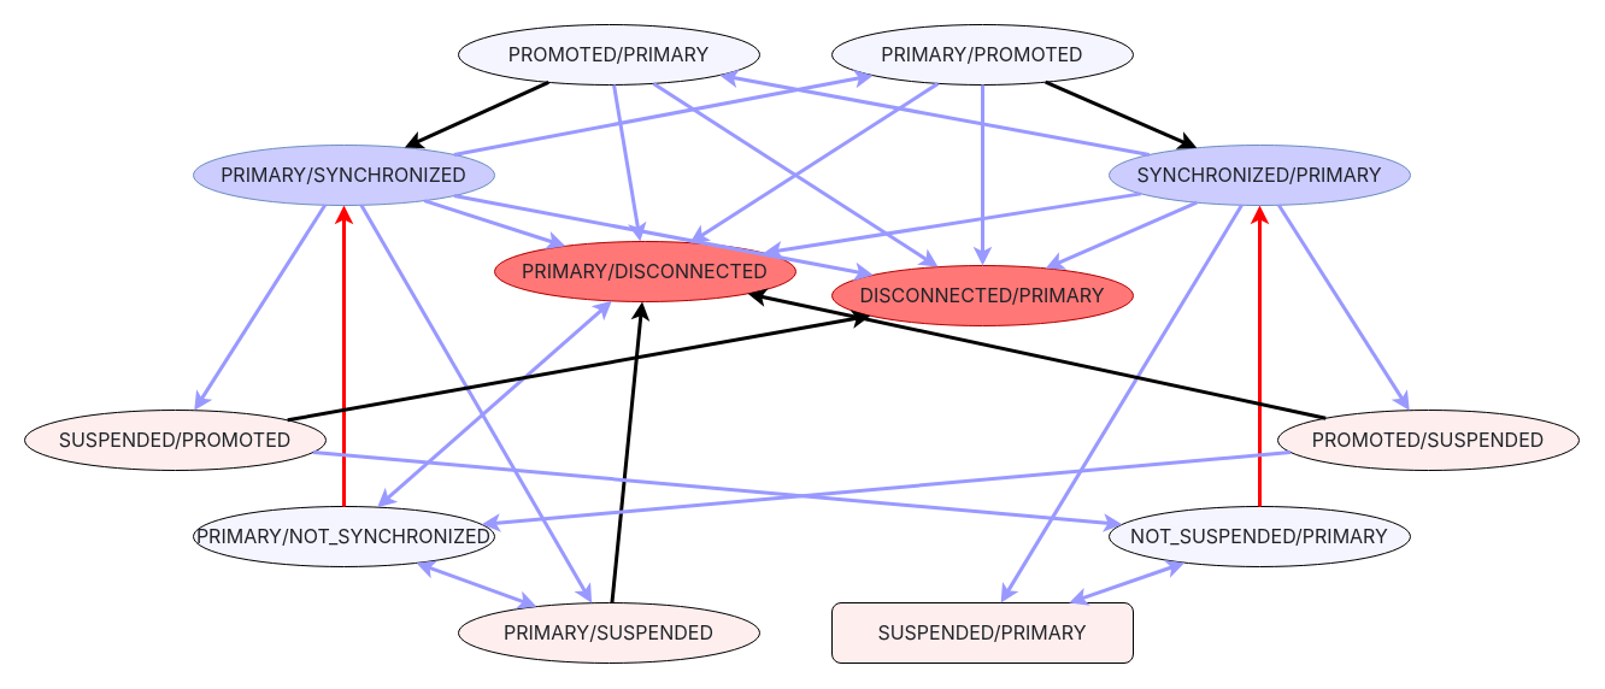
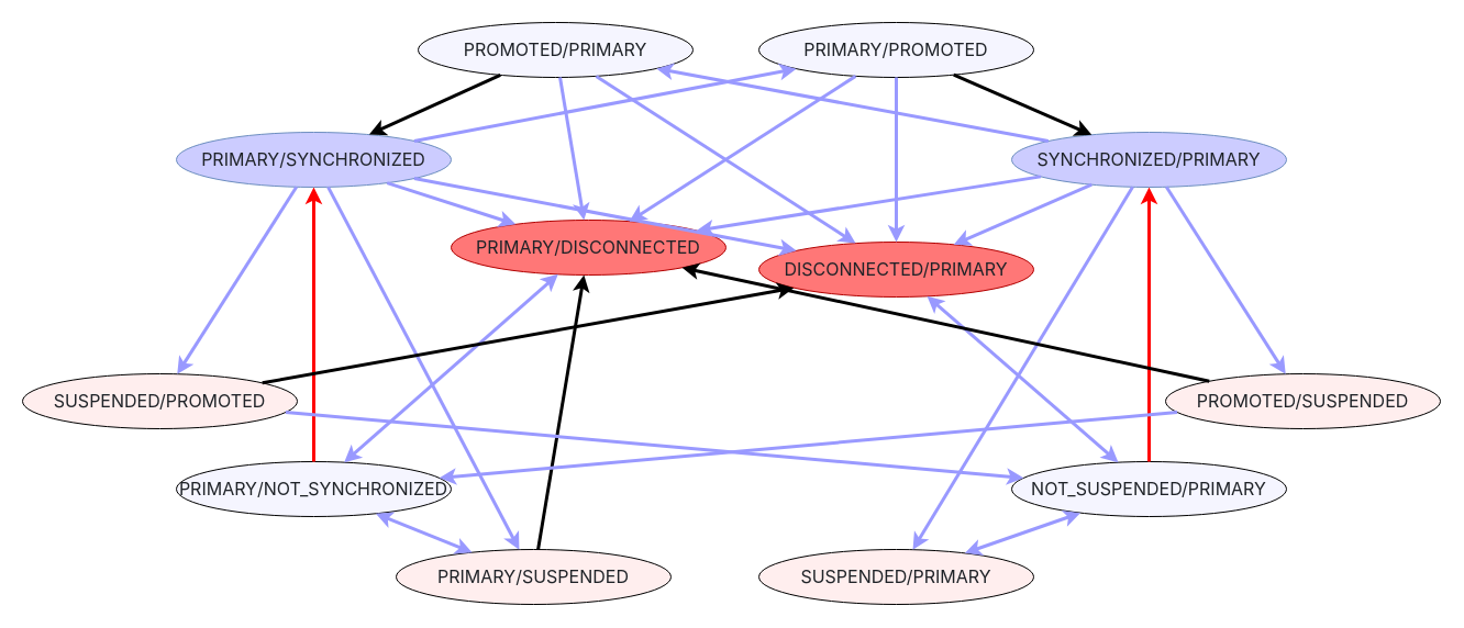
+ <mxCell id="23" value="" style="endArrow=classic;html=1;rounded=0;strokeWidth=3;fillColor=#fff2cc;strokeColor=#9999FF;gradientColor=#ffd966;startArrow=classic;startFill=1;" parent="1" source="21" target="11" edge="1"><mxGeometry width="50" height="50" relative="1" as="geometry"><mxPoint x="339" y="267" as="sourcePoint" /><mxPoint x="339" y="183" as="targetPoint" /></mxGeometry></mxCell>
- <mxCell id="26" value="&lt;span style=&quot;color: rgb(31, 35, 40); font-family: -apple-system, &amp;quot;system-ui&amp;quot;, &amp;quot;Segoe UI&amp;quot;, &amp;quot;Noto Sans&amp;quot;, Helvetica, Arial, sans-serif, &amp;quot;Apple Color Emoji&amp;quot;, &amp;quot;Segoe UI Emoji&amp;quot;; font-size: 16px; text-align: start;&quot;&gt;PRIMARY/SUSPENDED&lt;/span&gt;" style="ellipse;whiteSpace=wrap;html=1;fillColor=#FFEEEE;" parent="1" vertex="1"><mxGeometry x="380" y="500" width="250" height="50" as="geometry" /></mxCell>
+ <mxCell id="26" value="&lt;span style=&quot;color: rgb(31, 35, 40); font-family: -apple-system, &amp;quot;system-ui&amp;quot;, &amp;quot;Segoe UI&amp;quot;, &amp;quot;Noto Sans&amp;quot;, Helvetica, Arial, sans-serif, &amp;quot;Apple Color Emoji&amp;quot;, &amp;quot;Segoe UI Emoji&amp;quot;; font-size: 16px; text-align: start;&quot;&gt;PRIMARY/SUSPENDED&lt;/span&gt;" style="ellipse;whiteSpace=wrap;html=1;fillColor=#FFEEEE;" parent="1" vertex="1"><mxGeometry x="360" y="500" width="250" height="50" as="geometry" /></mxCell>
- <mxCell id="27" value="&lt;span style=&quot;color: rgb(31, 35, 40); font-family: -apple-system, &amp;quot;system-ui&amp;quot;, &amp;quot;Segoe UI&amp;quot;, &amp;quot;Noto Sans&amp;quot;, Helvetica, Arial, sans-serif, &amp;quot;Apple Color Emoji&amp;quot;, &amp;quot;Segoe UI Emoji&amp;quot;; font-size: 16px; text-align: start;&quot;&gt;SUSPENDED/&lt;/span&gt;&lt;span style=&quot;color: rgb(31, 35, 40); font-family: -apple-system, &amp;quot;system-ui&amp;quot;, &amp;quot;Segoe UI&amp;quot;, &amp;quot;Noto Sans&amp;quot;, Helvetica, Arial, sans-serif, &amp;quot;Apple Color Emoji&amp;quot;, &amp;quot;Segoe UI Emoji&amp;quot;; font-size: 16px; text-align: start;&quot;&gt;PRIMARY&lt;/span&gt;" style="whiteSpace=wrap;html=1;fillColor=#FFEEEE;rounded=1;" parent="1" vertex="1"><mxGeometry x="690" y="500" width="250" height="50" as="geometry" /></mxCell>
+ <mxCell id="27" value="&lt;span style=&quot;color: rgb(31, 35, 40); font-family: -apple-system, &amp;quot;system-ui&amp;quot;, &amp;quot;Segoe UI&amp;quot;, &amp;quot;Noto Sans&amp;quot;, Helvetica, Arial, sans-serif, &amp;quot;Apple Color Emoji&amp;quot;, &amp;quot;Segoe UI Emoji&amp;quot;; font-size: 16px; text-align: start;&quot;&gt;SUSPENDED/&lt;/span&gt;&lt;span style=&quot;color: rgb(31, 35, 40); font-family: -apple-system, &amp;quot;system-ui&amp;quot;, &amp;quot;Segoe UI&amp;quot;, &amp;quot;Noto Sans&amp;quot;, Helvetica, Arial, sans-serif, &amp;quot;Apple Color Emoji&amp;quot;, &amp;quot;Segoe UI Emoji&amp;quot;; font-size: 16px; text-align: start;&quot;&gt;PRIMARY&lt;/span&gt;" style="ellipse;whiteSpace=wrap;html=1;fillColor=#FFEEEE;" parent="1" vertex="1"><mxGeometry x="690" y="500" width="250" height="50" as="geometry" /></mxCell>
